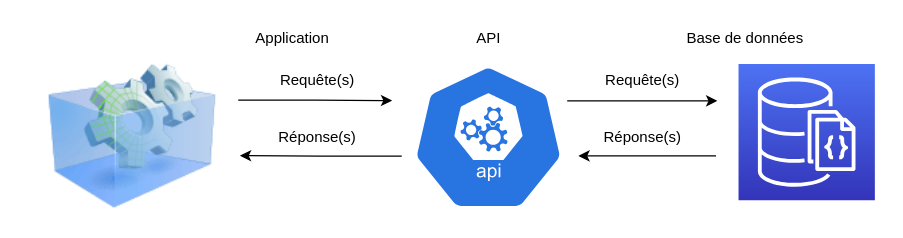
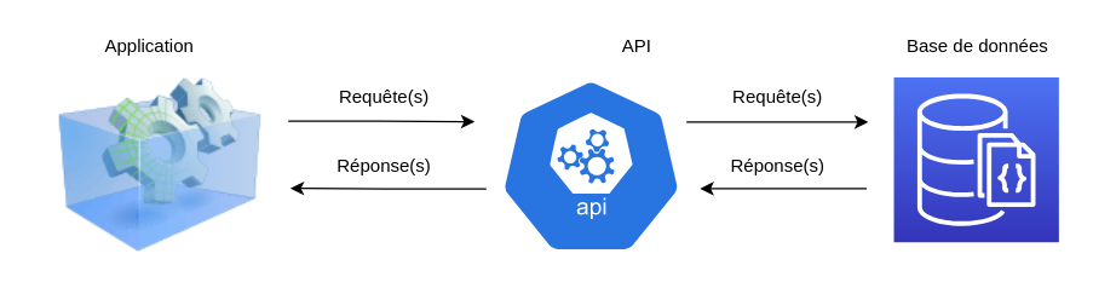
- <mxCell id="9" value="Application" style="text;html=1;align=center;verticalAlign=middle;resizable=0;points=[];autosize=1;strokeColor=none;fillColor=none;" vertex="1" parent="1"><mxGeometry x="198" y="20" width="70" height="20" as="geometry" /></mxCell>
+ <mxCell id="9" value="Application" style="text;html=1;align=center;verticalAlign=middle;resizable=0;points=[];autosize=1;strokeColor=none;fillColor=none;" vertex="1" parent="1"><mxGeometry x="63" y="20" width="70" height="20" as="geometry" /></mxCell>
- <mxCell id="10" value="API" style="text;html=1;align=center;verticalAlign=middle;resizable=0;points=[];autosize=1;strokeColor=none;fillColor=none;" vertex="1" parent="1"><mxGeometry x="375" y="20" width="30" height="20" as="geometry" /></mxCell>
+ <mxCell id="10" value="API" style="text;html=1;align=center;verticalAlign=middle;resizable=0;points=[];autosize=1;strokeColor=none;fillColor=none;" vertex="1" parent="1"><mxGeometry x="405" y="20" width="30" height="20" as="geometry" /></mxCell>
- <mxCell id="11" value="Base de données" style="text;html=1;align=center;verticalAlign=middle;resizable=0;points=[];autosize=1;strokeColor=none;fillColor=none;" vertex="1" parent="1"><mxGeometry x="540" y="20" width="110" height="20" as="geometry" /></mxCell>
+ <mxCell id="11" value="Base de données" style="text;html=1;align=center;verticalAlign=middle;resizable=0;points=[];autosize=1;strokeColor=none;fillColor=none;" vertex="1" parent="1"><mxGeometry x="590" y="20" width="110" height="20" as="geometry" /></mxCell>
